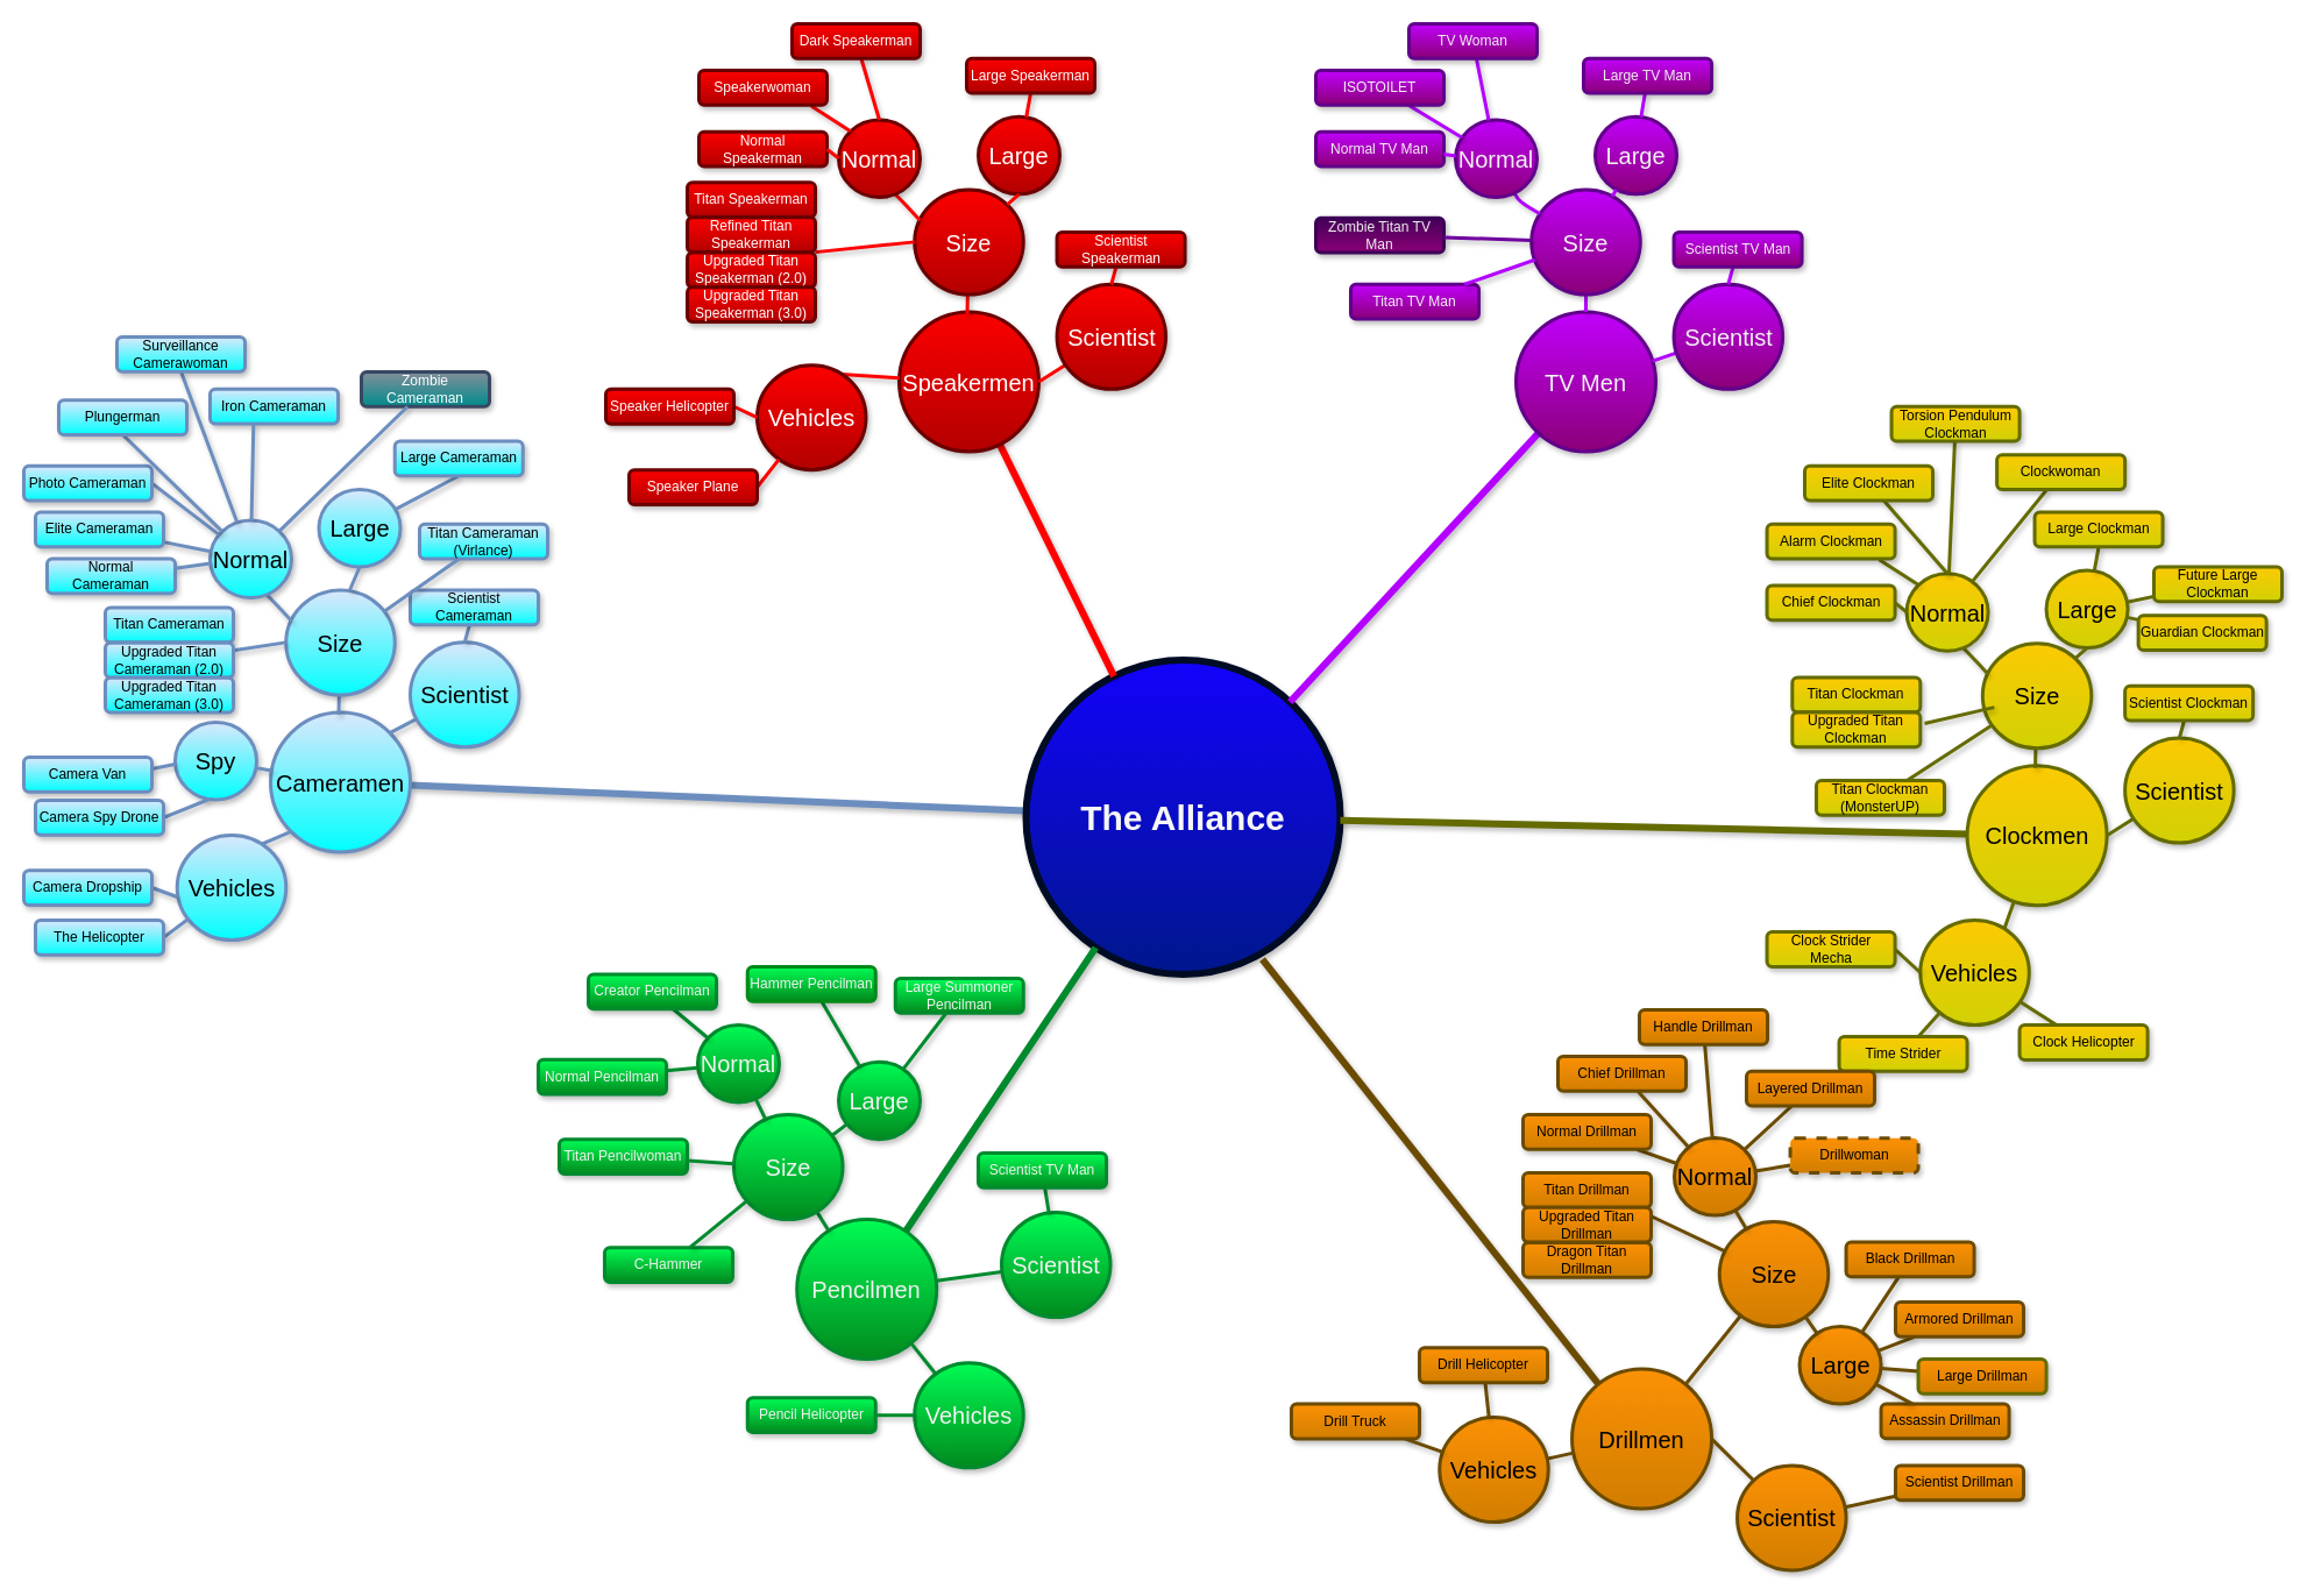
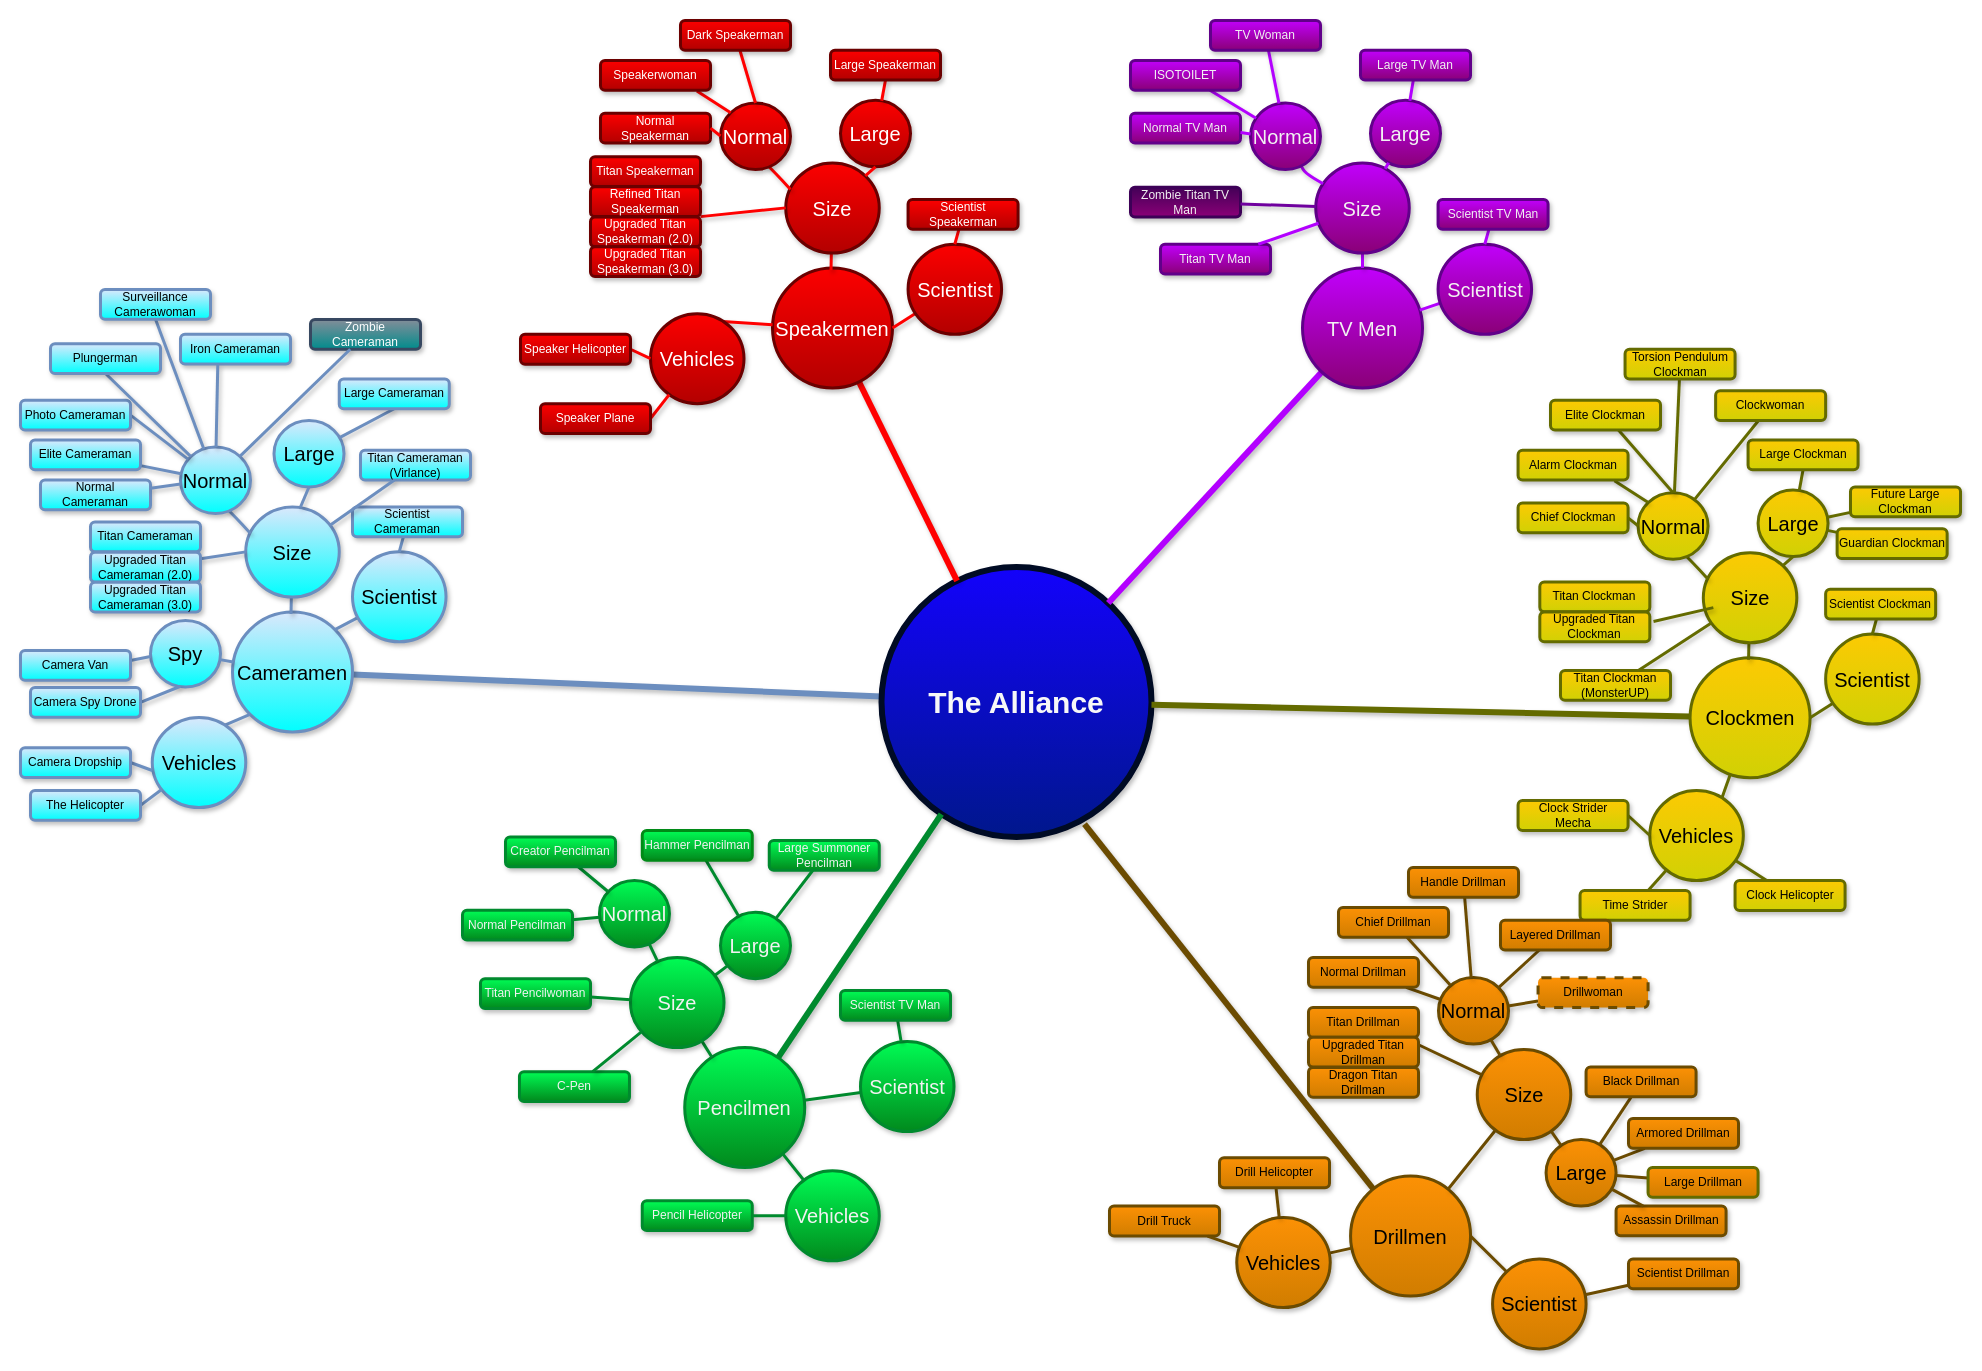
- <mxCell id="194" value="C-Hammer" style="rounded=1;whiteSpace=wrap;html=1;fillColor=#00FC54;strokeColor=#008A2E;gradientColor=#018A1D;strokeWidth=3;shadow=1;glass=0;fontColor=#F2F2F2;" parent="1" vertex="1"><mxGeometry x="518.97" y="1071.13" width="110" height="29.75" as="geometry" /></mxCell>
+ <mxCell id="194" value="C-Pen" style="rounded=1;whiteSpace=wrap;html=1;fillColor=#00FC54;strokeColor=#008A2E;gradientColor=#018A1D;strokeWidth=3;shadow=1;glass=0;fontColor=#F2F2F2;" parent="1" vertex="1"><mxGeometry x="518.97" y="1071.13" width="110" height="29.75" as="geometry" /></mxCell>
